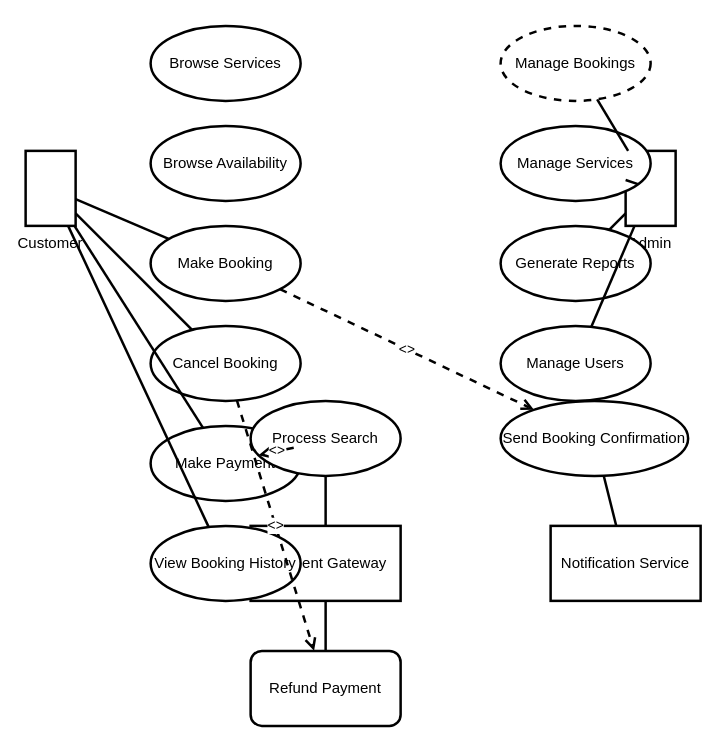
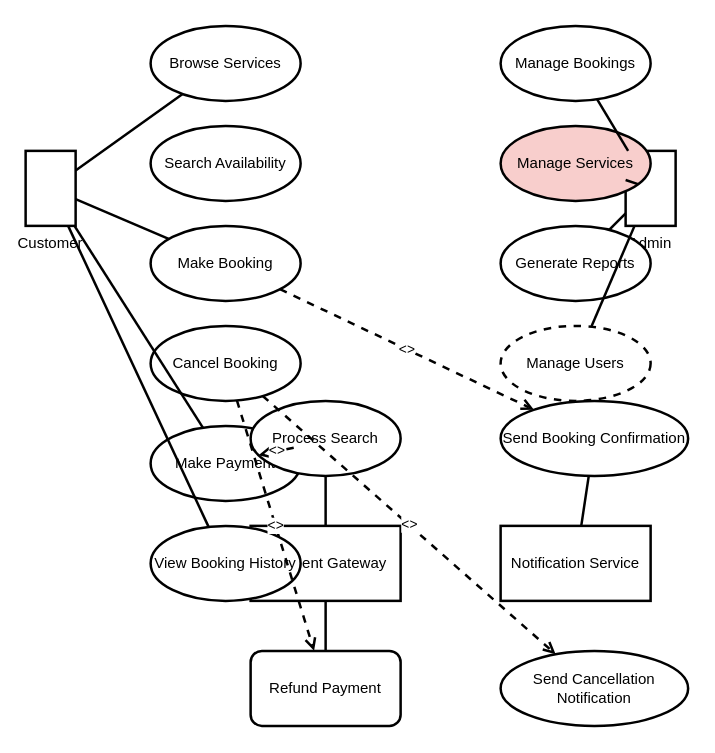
- <mxCell id="12" value="Manage Bookings" style="ellipse;whiteSpace=wrap;strokeWidth=2;dashed=1;" vertex="1" parent="1"><mxGeometry x="400" y="20" width="120" height="60" as="geometry" /></mxCell>
+ <mxCell id="12" value="Manage Bookings" style="ellipse;whiteSpace=wrap;strokeWidth=2;" vertex="1" parent="1"><mxGeometry x="400" y="20" width="120" height="60" as="geometry" /></mxCell>
- <mxCell id="7" value="Browse Availability" style="ellipse;whiteSpace=wrap;strokeWidth=2;" vertex="1" parent="1"><mxGeometry x="120" y="100" width="120" height="60" as="geometry" /></mxCell>
+ <mxCell id="7" value="Search Availability" style="ellipse;whiteSpace=wrap;strokeWidth=2;" vertex="1" parent="1"><mxGeometry x="120" y="100" width="120" height="60" as="geometry" /></mxCell>
- <mxCell id="13" value="Manage Services" style="ellipse;whiteSpace=wrap;strokeWidth=2;" vertex="1" parent="1"><mxGeometry x="400" y="100" width="120" height="60" as="geometry" /></mxCell>
+ <mxCell id="13" value="Manage Services" style="ellipse;whiteSpace=wrap;strokeWidth=2;fillColor=#f8cecc;" vertex="1" parent="1"><mxGeometry x="400" y="100" width="120" height="60" as="geometry" /></mxCell>
- <mxCell id="21" value="" style="endArrow=none;html=1;strokeWidth=2;" edge="1" parent="1" source="2" target="9"><mxGeometry width="50" height="50" relative="1" as="geometry"><mxPoint x="120" y="290" as="sourcePoint" /><mxPoint x="170" y="240" as="targetPoint" /></mxGeometry></mxCell>
+ <mxCell id="21" value="" style="endArrow=none;html=1;strokeWidth=2;" edge="1" parent="1" source="2" target="6"><mxGeometry width="50" height="50" relative="1" as="geometry"><mxPoint x="120" y="290" as="sourcePoint" /><mxPoint x="170" y="240" as="targetPoint" /></mxGeometry></mxCell>
- <mxCell id="15" value="Manage Users" style="ellipse;whiteSpace=wrap;strokeWidth=2;" vertex="1" parent="1"><mxGeometry x="400" y="260" width="120" height="60" as="geometry" /></mxCell>
+ <mxCell id="15" value="Manage Users" style="ellipse;whiteSpace=wrap;strokeWidth=2;dashed=1;" vertex="1" parent="1"><mxGeometry x="400" y="260" width="120" height="60" as="geometry" /></mxCell>
+ <mxCell id="34" value="&lt;&lt;extend&gt;&gt;" style="endArrow=open;dashed=1;html=1;strokeWidth=2;" edge="1" parent="1" source="9" target="19"><mxGeometry width="50" height="50" relative="1" as="geometry"><mxPoint x="240" y="290" as="sourcePoint" /><mxPoint x="400" y="520" as="targetPoint" /></mxGeometry></mxCell>
- <mxCell id="5" value="Notification Service" style="shape=rectangle;whiteSpace=wrap;strokeWidth=2;" vertex="1" parent="1"><mxGeometry x="440" y="420" width="120" height="60" as="geometry" /></mxCell>
+ <mxCell id="5" value="Notification Service" style="shape=rectangle;whiteSpace=wrap;strokeWidth=2;" vertex="1" parent="1"><mxGeometry x="400" y="420" width="120" height="60" as="geometry" /></mxCell>
+ <mxCell id="19" value="Send Cancellation Notification" style="ellipse;whiteSpace=wrap;strokeWidth=2;" vertex="1" parent="1"><mxGeometry x="400" y="520" width="150" height="60" as="geometry" /></mxCell>
